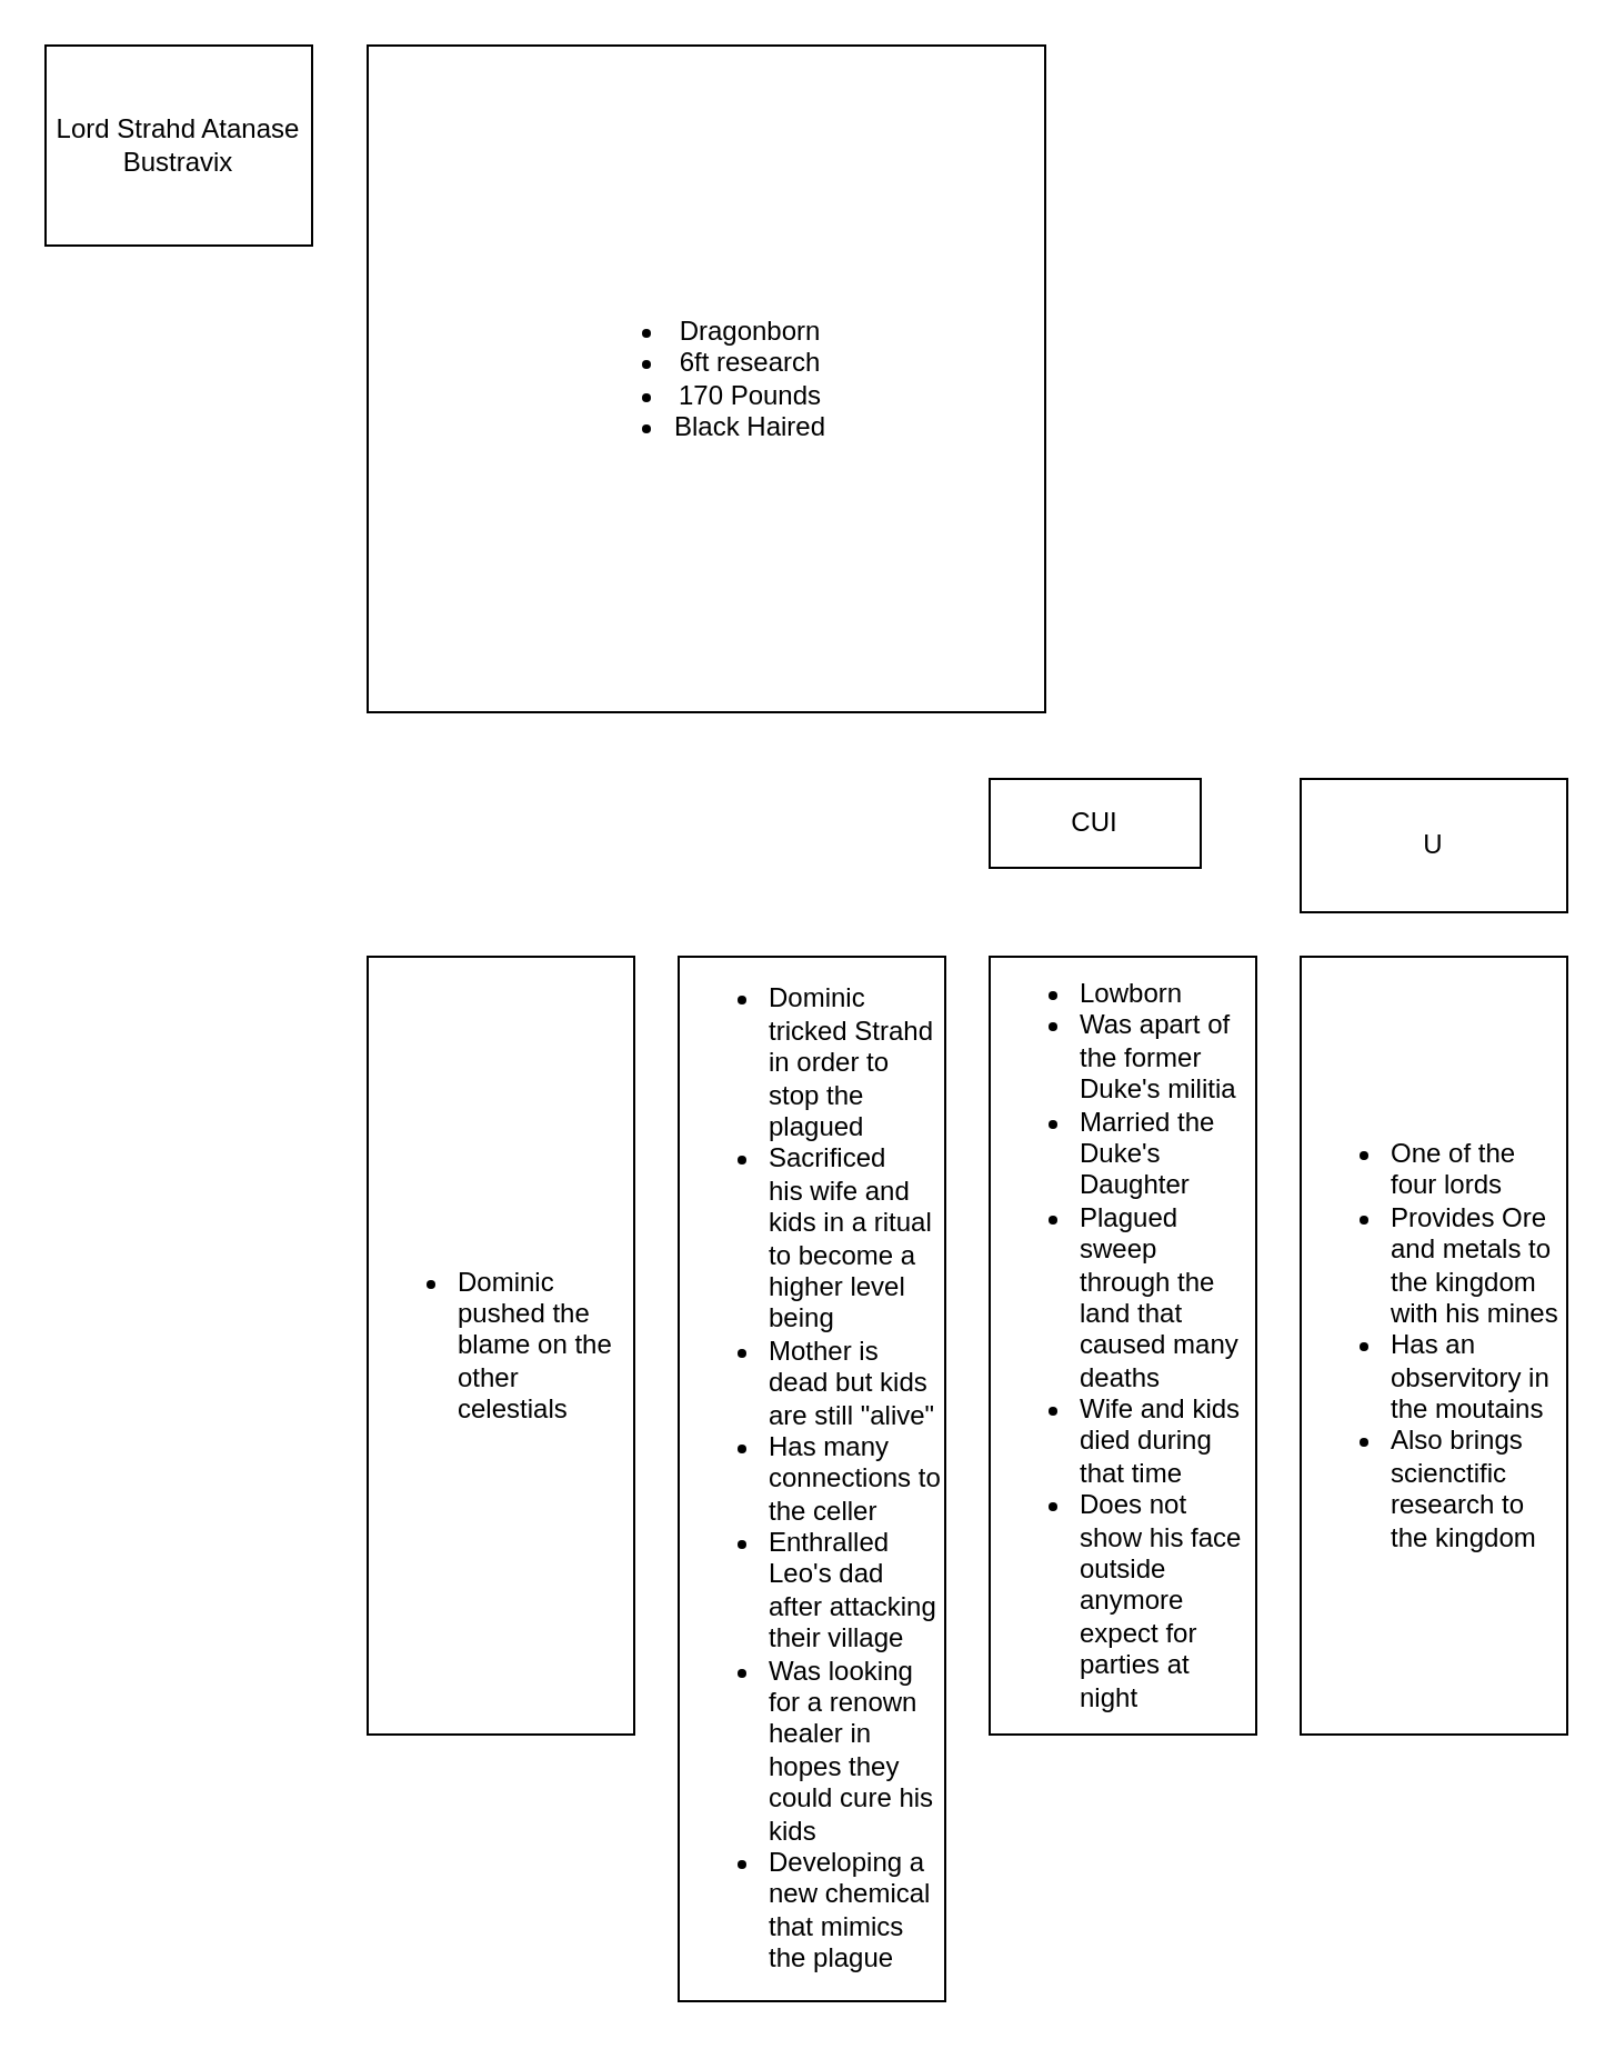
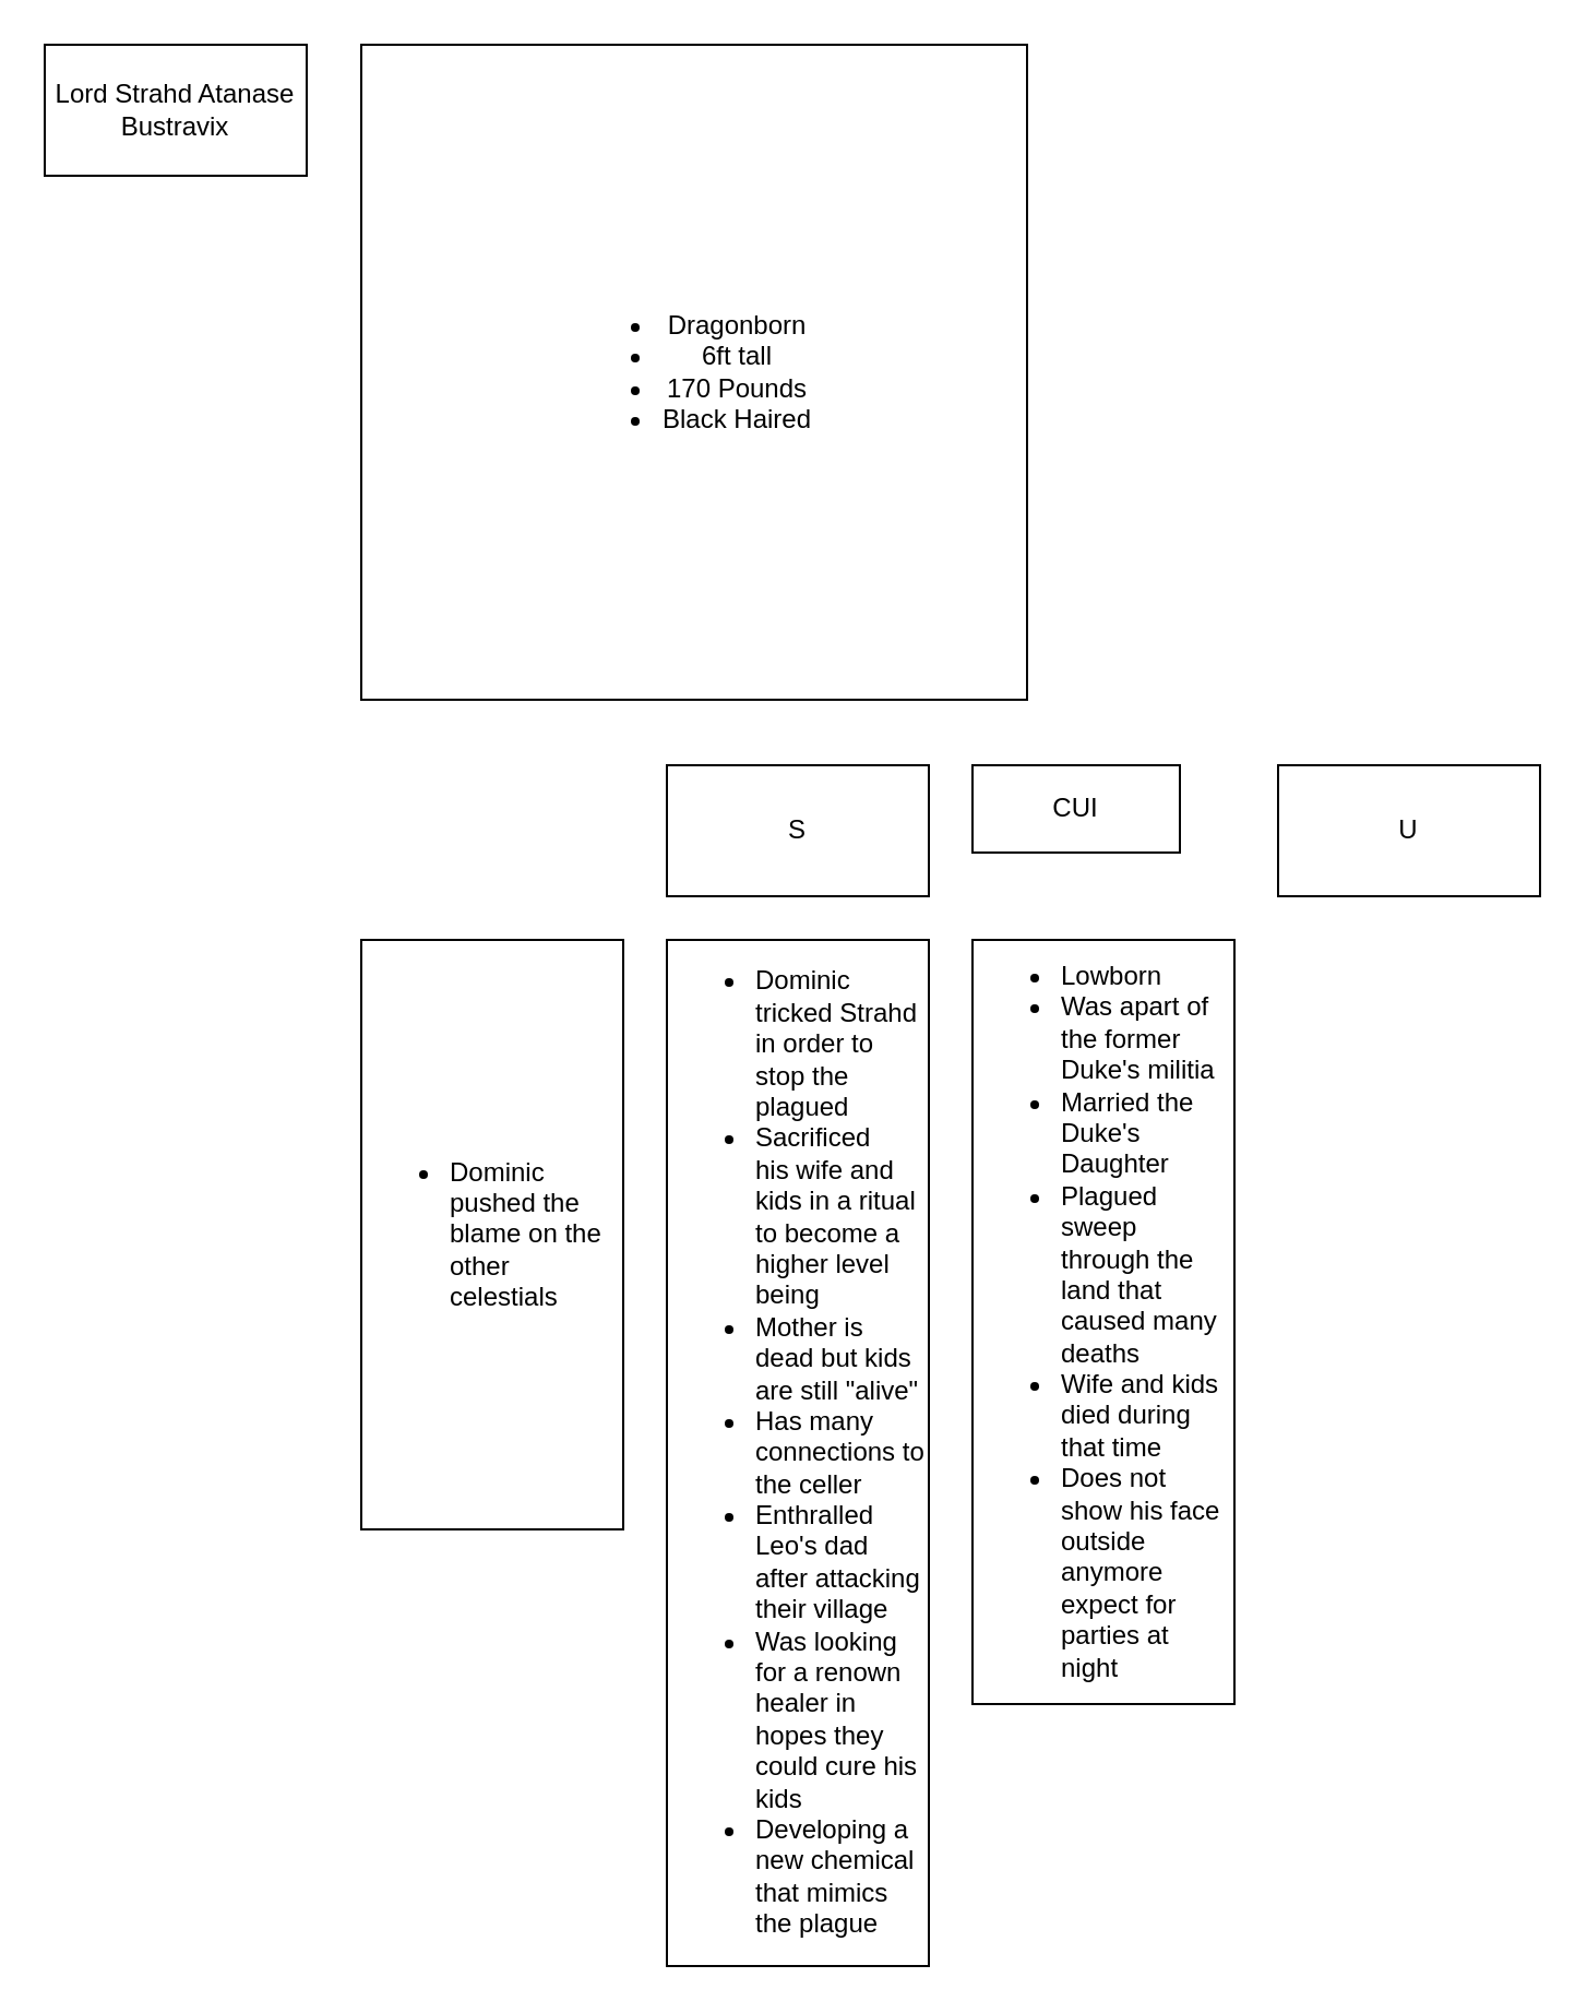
- <mxCell id="2" value="&lt;font style=&quot;font-size: 12px&quot; face=&quot;Helvetica&quot;&gt;Lord &lt;span class=&quot;markedContent&quot; id=&quot;page3R_mcid11&quot;&gt;&lt;span style=&quot;left: 120px ; top: 66.262px ; transform: scalex(0.884)&quot; dir=&quot;ltr&quot;&gt;Strahd Atanase Bustravix&lt;/span&gt;&lt;/span&gt;&lt;/font&gt;" style="rounded=0;whiteSpace=wrap;html=1;" vertex="1" parent="1"><mxGeometry x="20" y="20" width="120" height="90" as="geometry" /></mxCell>
+ <mxCell id="2" value="&lt;font style=&quot;font-size: 12px&quot; face=&quot;Helvetica&quot;&gt;Lord &lt;span class=&quot;markedContent&quot; id=&quot;page3R_mcid11&quot;&gt;&lt;span style=&quot;left: 120px ; top: 66.262px ; transform: scalex(0.884)&quot; dir=&quot;ltr&quot;&gt;Strahd Atanase Bustravix&lt;/span&gt;&lt;/span&gt;&lt;/font&gt;" style="rounded=0;whiteSpace=wrap;html=1;" vertex="1" parent="1"><mxGeometry x="20" y="20" width="120" height="60" as="geometry" /></mxCell>
- <mxCell id="11" value="&lt;ul&gt;&lt;li&gt;Dragonborn&lt;br&gt;&lt;/li&gt;&lt;li&gt;6ft research&lt;/li&gt;&lt;li&gt;170 Pounds&lt;/li&gt;&lt;li&gt;Black Haired&lt;/li&gt;&lt;/ul&gt;" style="rounded=0;whiteSpace=wrap;html=1;" vertex="1" parent="1"><mxGeometry x="165" y="20" width="305" height="300" as="geometry" /></mxCell>
+ <mxCell id="11" value="&lt;ul&gt;&lt;li&gt;Dragonborn&lt;br&gt;&lt;/li&gt;&lt;li&gt;6ft tall&lt;/li&gt;&lt;li&gt;170 Pounds&lt;/li&gt;&lt;li&gt;Black Haired&lt;/li&gt;&lt;/ul&gt;" style="rounded=0;whiteSpace=wrap;html=1;" vertex="1" parent="1"><mxGeometry x="165" y="20" width="305" height="300" as="geometry" /></mxCell>
+ <mxCell id="3" value="S" style="rounded=0;whiteSpace=wrap;html=1;" vertex="1" parent="1"><mxGeometry x="305" y="350" width="120" height="60" as="geometry" /></mxCell>
- <mxCell id="8" value="&lt;div align=&quot;left&quot;&gt;&lt;ul&gt;&lt;li&gt;Dominic pushed the blame on the other celestials &lt;/li&gt;&lt;/ul&gt;&lt;/div&gt;" style="rounded=0;whiteSpace=wrap;html=1;" vertex="1" parent="1"><mxGeometry x="165" y="430" width="120" height="350" as="geometry" /></mxCell>
+ <mxCell id="8" value="&lt;div align=&quot;left&quot;&gt;&lt;ul&gt;&lt;li&gt;Dominic pushed the blame on the other celestials &lt;/li&gt;&lt;/ul&gt;&lt;/div&gt;" style="rounded=0;whiteSpace=wrap;html=1;" vertex="1" parent="1"><mxGeometry x="165" y="430" width="120" height="270" as="geometry" /></mxCell>
- <mxCell id="9" value="&lt;div align=&quot;left&quot;&gt;&lt;ul&gt;&lt;li&gt;One of the four lords&lt;/li&gt;&lt;li&gt;Provides Ore and metals to the kingdom with his mines&lt;/li&gt;&lt;li&gt;Has an observitory in the moutains&lt;/li&gt;&lt;li&gt;Also brings scienctific research to the kingdom&lt;br&gt;&lt;/li&gt;&lt;/ul&gt;&lt;/div&gt;" style="rounded=0;whiteSpace=wrap;html=1;" vertex="1" parent="1"><mxGeometry x="585" y="430" width="120" height="350" as="geometry" /></mxCell>
